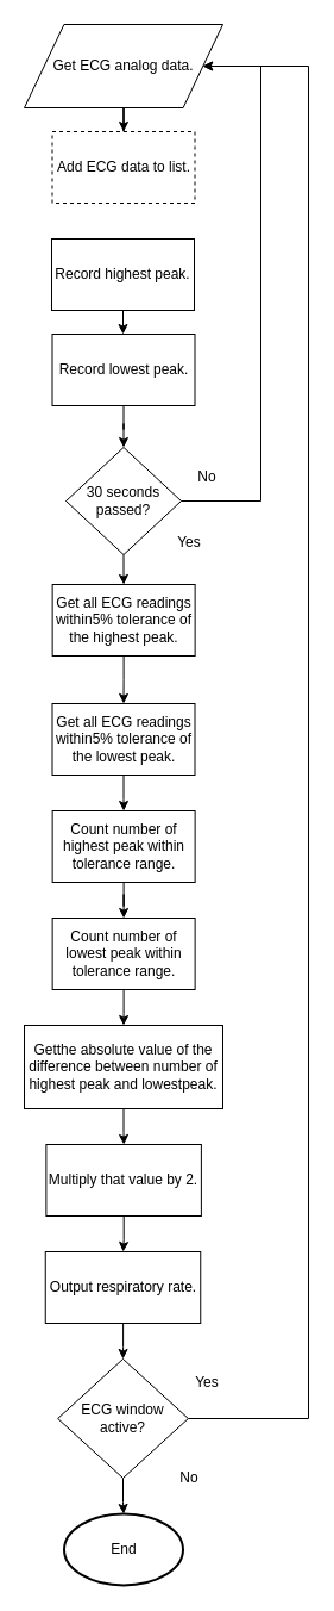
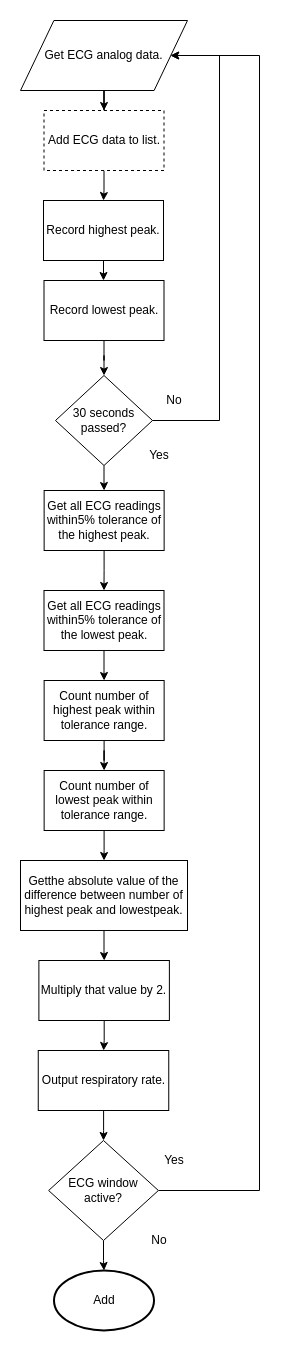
+ <mxCell id="4" value="" style="edgeStyle=orthogonalEdgeStyle;rounded=0;orthogonalLoop=1;jettySize=auto;html=1;" edge="1" parent="1" source="5" target="7"><mxGeometry relative="1" as="geometry" /></mxCell>
- <mxCell id="30" value="End" style="strokeWidth=2;html=1;shape=mxgraph.flowchart.start_1;whiteSpace=wrap;" vertex="1" parent="1"><mxGeometry x="53.5" y="1270" width="100" height="60" as="geometry" /></mxCell>
+ <mxCell id="30" value="Add" style="strokeWidth=2;html=1;shape=mxgraph.flowchart.start_1;whiteSpace=wrap;" vertex="1" parent="1"><mxGeometry x="53.5" y="1270" width="100" height="60" as="geometry" /></mxCell>
